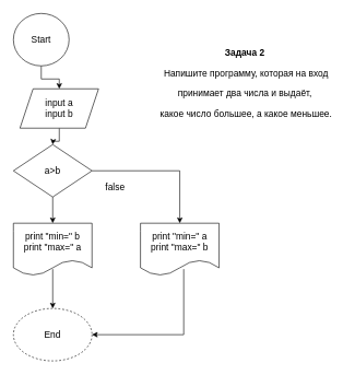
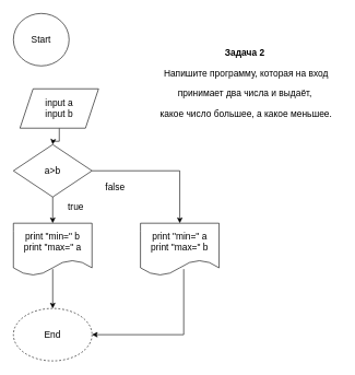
- <mxCell id="2" value="" style="edgeStyle=orthogonalEdgeStyle;rounded=0;orthogonalLoop=1;jettySize=auto;html=1;fontSize=14;" parent="1" source="3" target="5" edge="1"><mxGeometry relative="1" as="geometry" /></mxCell>
+ <mxCell id="10" value="true" style="text;html=1;align=center;verticalAlign=middle;resizable=0;points=[];autosize=1;strokeColor=none;fillColor=none;fontSize=14;" parent="1" vertex="1"><mxGeometry x="90" y="300" width="50" height="30" as="geometry" /></mxCell>
